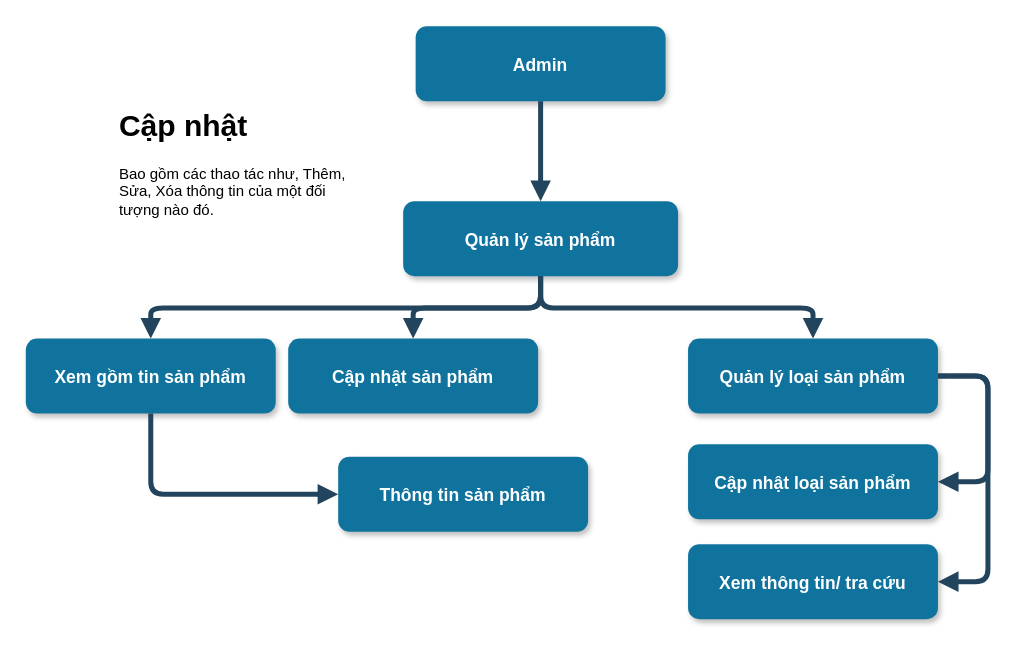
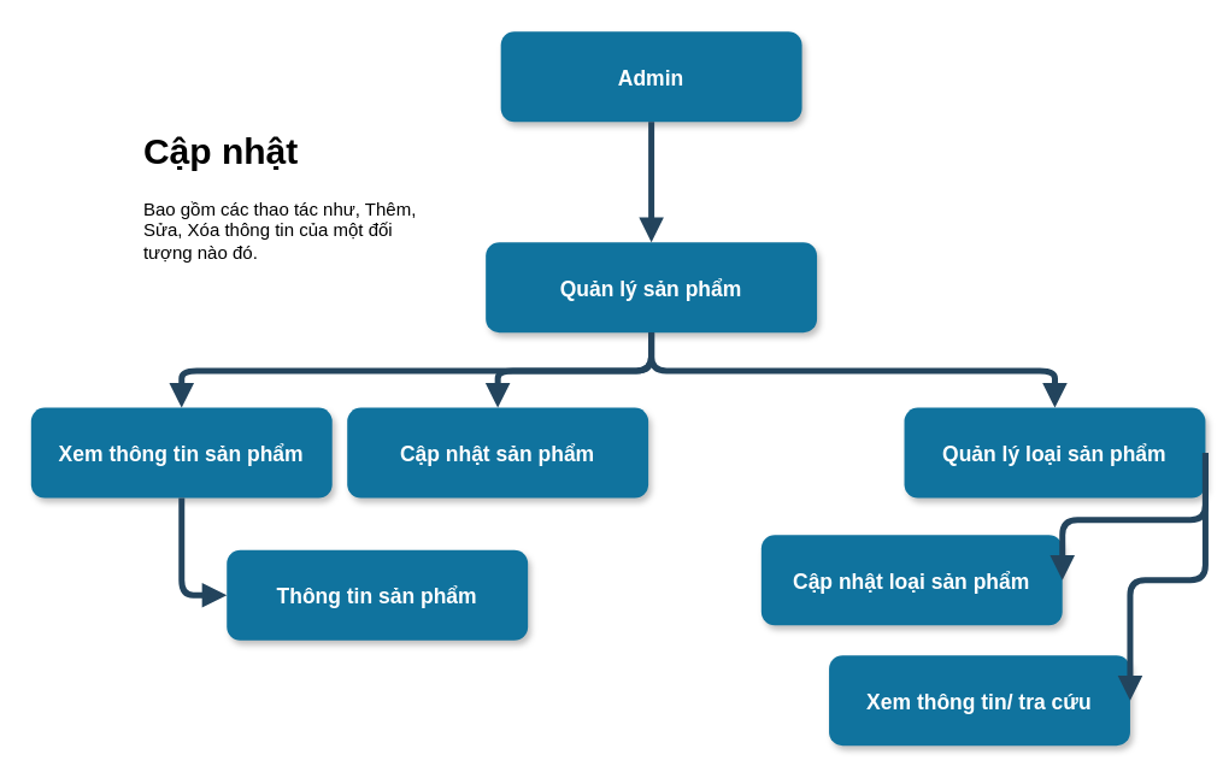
- <mxCell id="6" value="Quản lý loại sản phẩm" style="rounded=1;fillColor=#10739E;strokeColor=none;shadow=1;gradientColor=none;fontStyle=1;fontColor=#FFFFFF;fontSize=14;" parent="1" vertex="1"><mxGeometry x="550" y="270.5" width="200" height="60" as="geometry" /></mxCell>
+ <mxCell id="6" value="Quản lý loại sản phẩm" style="rounded=1;fillColor=#10739E;strokeColor=none;shadow=1;gradientColor=none;fontStyle=1;fontColor=#FFFFFF;fontSize=14;" parent="1" vertex="1"><mxGeometry x="600" y="270.5" width="200" height="60" as="geometry" /></mxCell>
- <mxCell id="4" value="Xem gồm tin sản phẩm" style="rounded=1;fillColor=#10739E;strokeColor=none;shadow=1;gradientColor=none;fontStyle=1;fontColor=#FFFFFF;fontSize=14;" parent="1" vertex="1"><mxGeometry x="20" y="270.5" width="200" height="60" as="geometry" /></mxCell>
+ <mxCell id="4" value="Xem thông tin sản phẩm" style="rounded=1;fillColor=#10739E;strokeColor=none;shadow=1;gradientColor=none;fontStyle=1;fontColor=#FFFFFF;fontSize=14;" parent="1" vertex="1"><mxGeometry x="20" y="270.5" width="200" height="60" as="geometry" /></mxCell>
- <mxCell id="12" value="Cập nhật loại sản phẩm" style="rounded=1;fillColor=#10739E;strokeColor=none;shadow=1;gradientColor=none;fontStyle=1;fontColor=#FFFFFF;fontSize=14;" vertex="1" parent="1"><mxGeometry x="550" y="355" width="200" height="60" as="geometry" /></mxCell>
+ <mxCell id="12" value="Cập nhật loại sản phẩm" style="rounded=1;fillColor=#10739E;strokeColor=none;shadow=1;gradientColor=none;fontStyle=1;fontColor=#FFFFFF;fontSize=14;" vertex="1" parent="1"><mxGeometry x="505" y="355" width="200" height="60" as="geometry" /></mxCell>
- <mxCell id="11" value="Thông tin sản phẩm" style="rounded=1;fillColor=#10739E;strokeColor=none;shadow=1;gradientColor=none;fontStyle=1;fontColor=#FFFFFF;fontSize=14;" vertex="1" parent="1"><mxGeometry x="270" y="365" width="200" height="60" as="geometry" /></mxCell>
+ <mxCell id="11" value="Thông tin sản phẩm" style="rounded=1;fillColor=#10739E;strokeColor=none;shadow=1;gradientColor=none;fontStyle=1;fontColor=#FFFFFF;fontSize=14;" vertex="1" parent="1"><mxGeometry x="150" y="365" width="200" height="60" as="geometry" /></mxCell>
